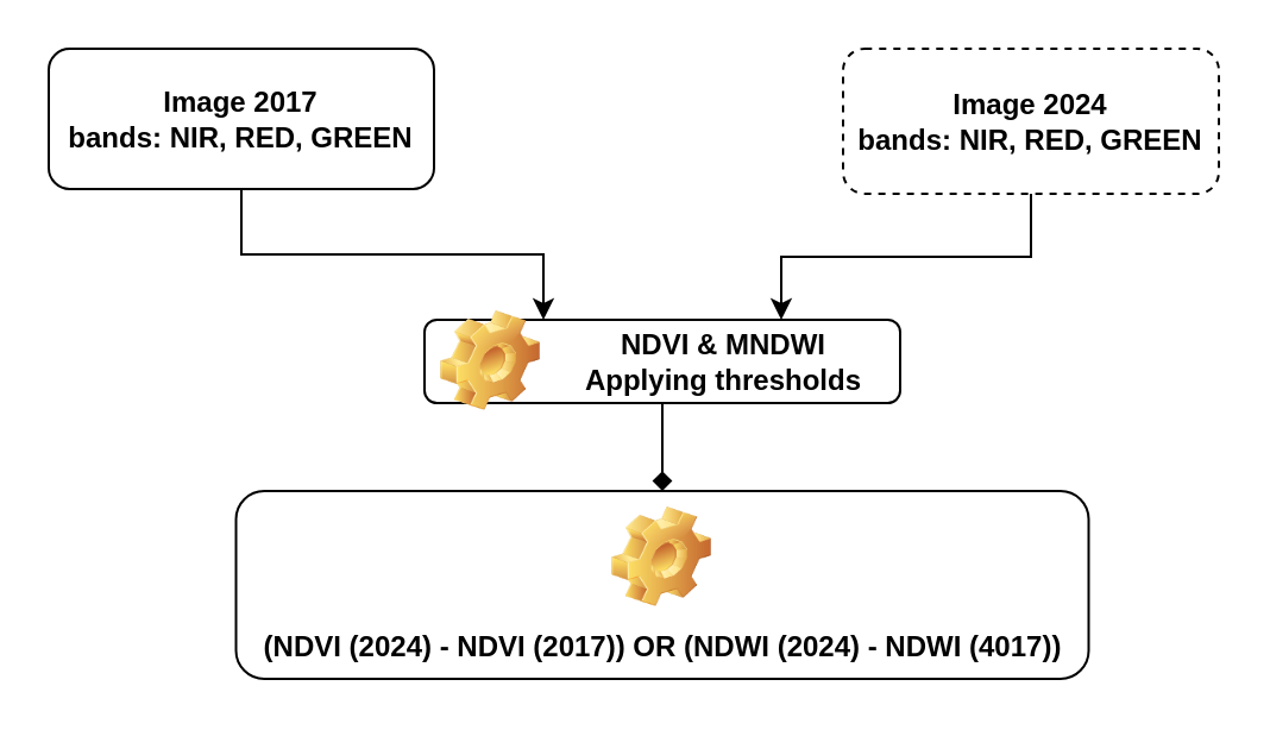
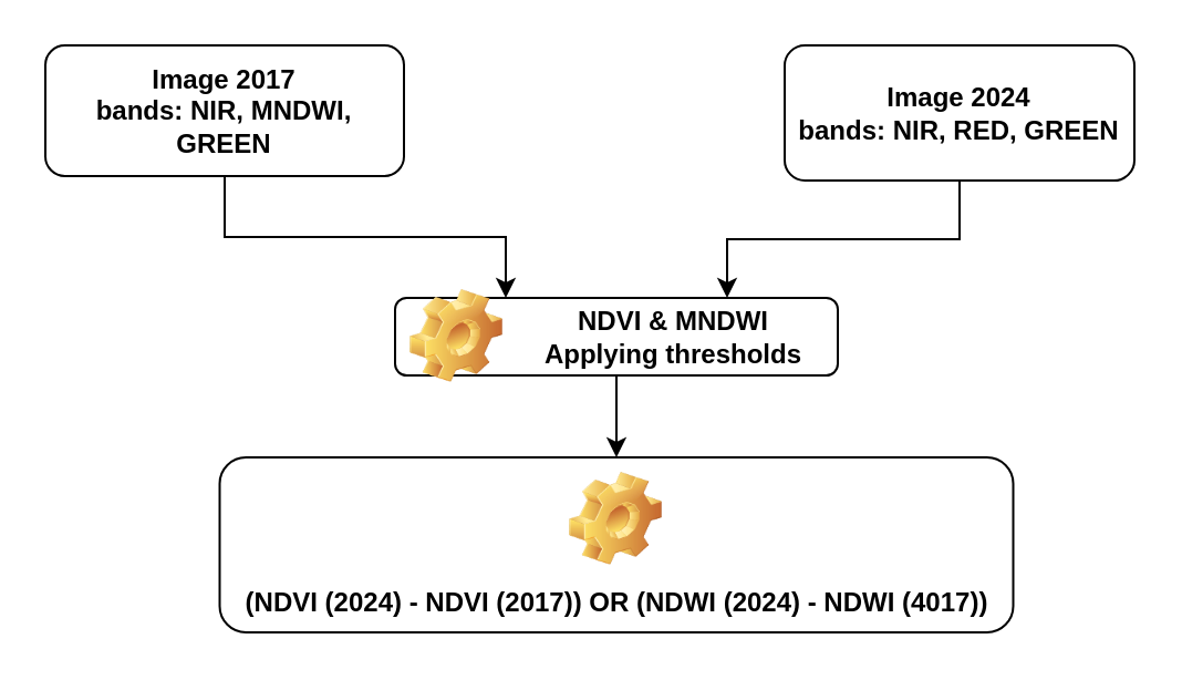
- <mxCell id="3" value="&lt;b&gt;Image 2017&lt;br&gt;bands: NIR, RED, GREEN&lt;/b&gt;" style="rounded=1;whiteSpace=wrap;html=1;" vertex="1" parent="1"><mxGeometry x="20" y="20" width="162" height="59" as="geometry" /></mxCell>
+ <mxCell id="3" value="&lt;b&gt;Image 2017&lt;br&gt;bands: NIR, MNDWI, GREEN&lt;/b&gt;" style="rounded=1;whiteSpace=wrap;html=1;" vertex="1" parent="1"><mxGeometry x="20" y="20" width="162" height="59" as="geometry" /></mxCell>
- <mxCell id="5" value="&lt;b&gt;Image 2024&lt;br&gt;bands: NIR, RED, GREEN&lt;/b&gt;" style="rounded=1;whiteSpace=wrap;html=1;dashed=1;" vertex="1" parent="1"><mxGeometry x="354" y="20" width="158" height="61" as="geometry" /></mxCell>
+ <mxCell id="5" value="&lt;b&gt;Image 2024&lt;br&gt;bands: NIR, RED, GREEN&lt;/b&gt;" style="rounded=1;whiteSpace=wrap;html=1;" vertex="1" parent="1"><mxGeometry x="354" y="20" width="158" height="61" as="geometry" /></mxCell>
- <mxCell id="6" style="edgeStyle=orthogonalEdgeStyle;rounded=0;orthogonalLoop=1;jettySize=auto;html=1;entryX=0.5;entryY=0;entryDx=0;entryDy=0;endArrow=diamond;" edge="1" parent="1" source="7" target="8"><mxGeometry relative="1" as="geometry" /></mxCell>
+ <mxCell id="6" style="edgeStyle=orthogonalEdgeStyle;rounded=0;orthogonalLoop=1;jettySize=auto;html=1;entryX=0.5;entryY=0;entryDx=0;entryDy=0;" edge="1" parent="1" source="7" target="8"><mxGeometry relative="1" as="geometry" /></mxCell>
